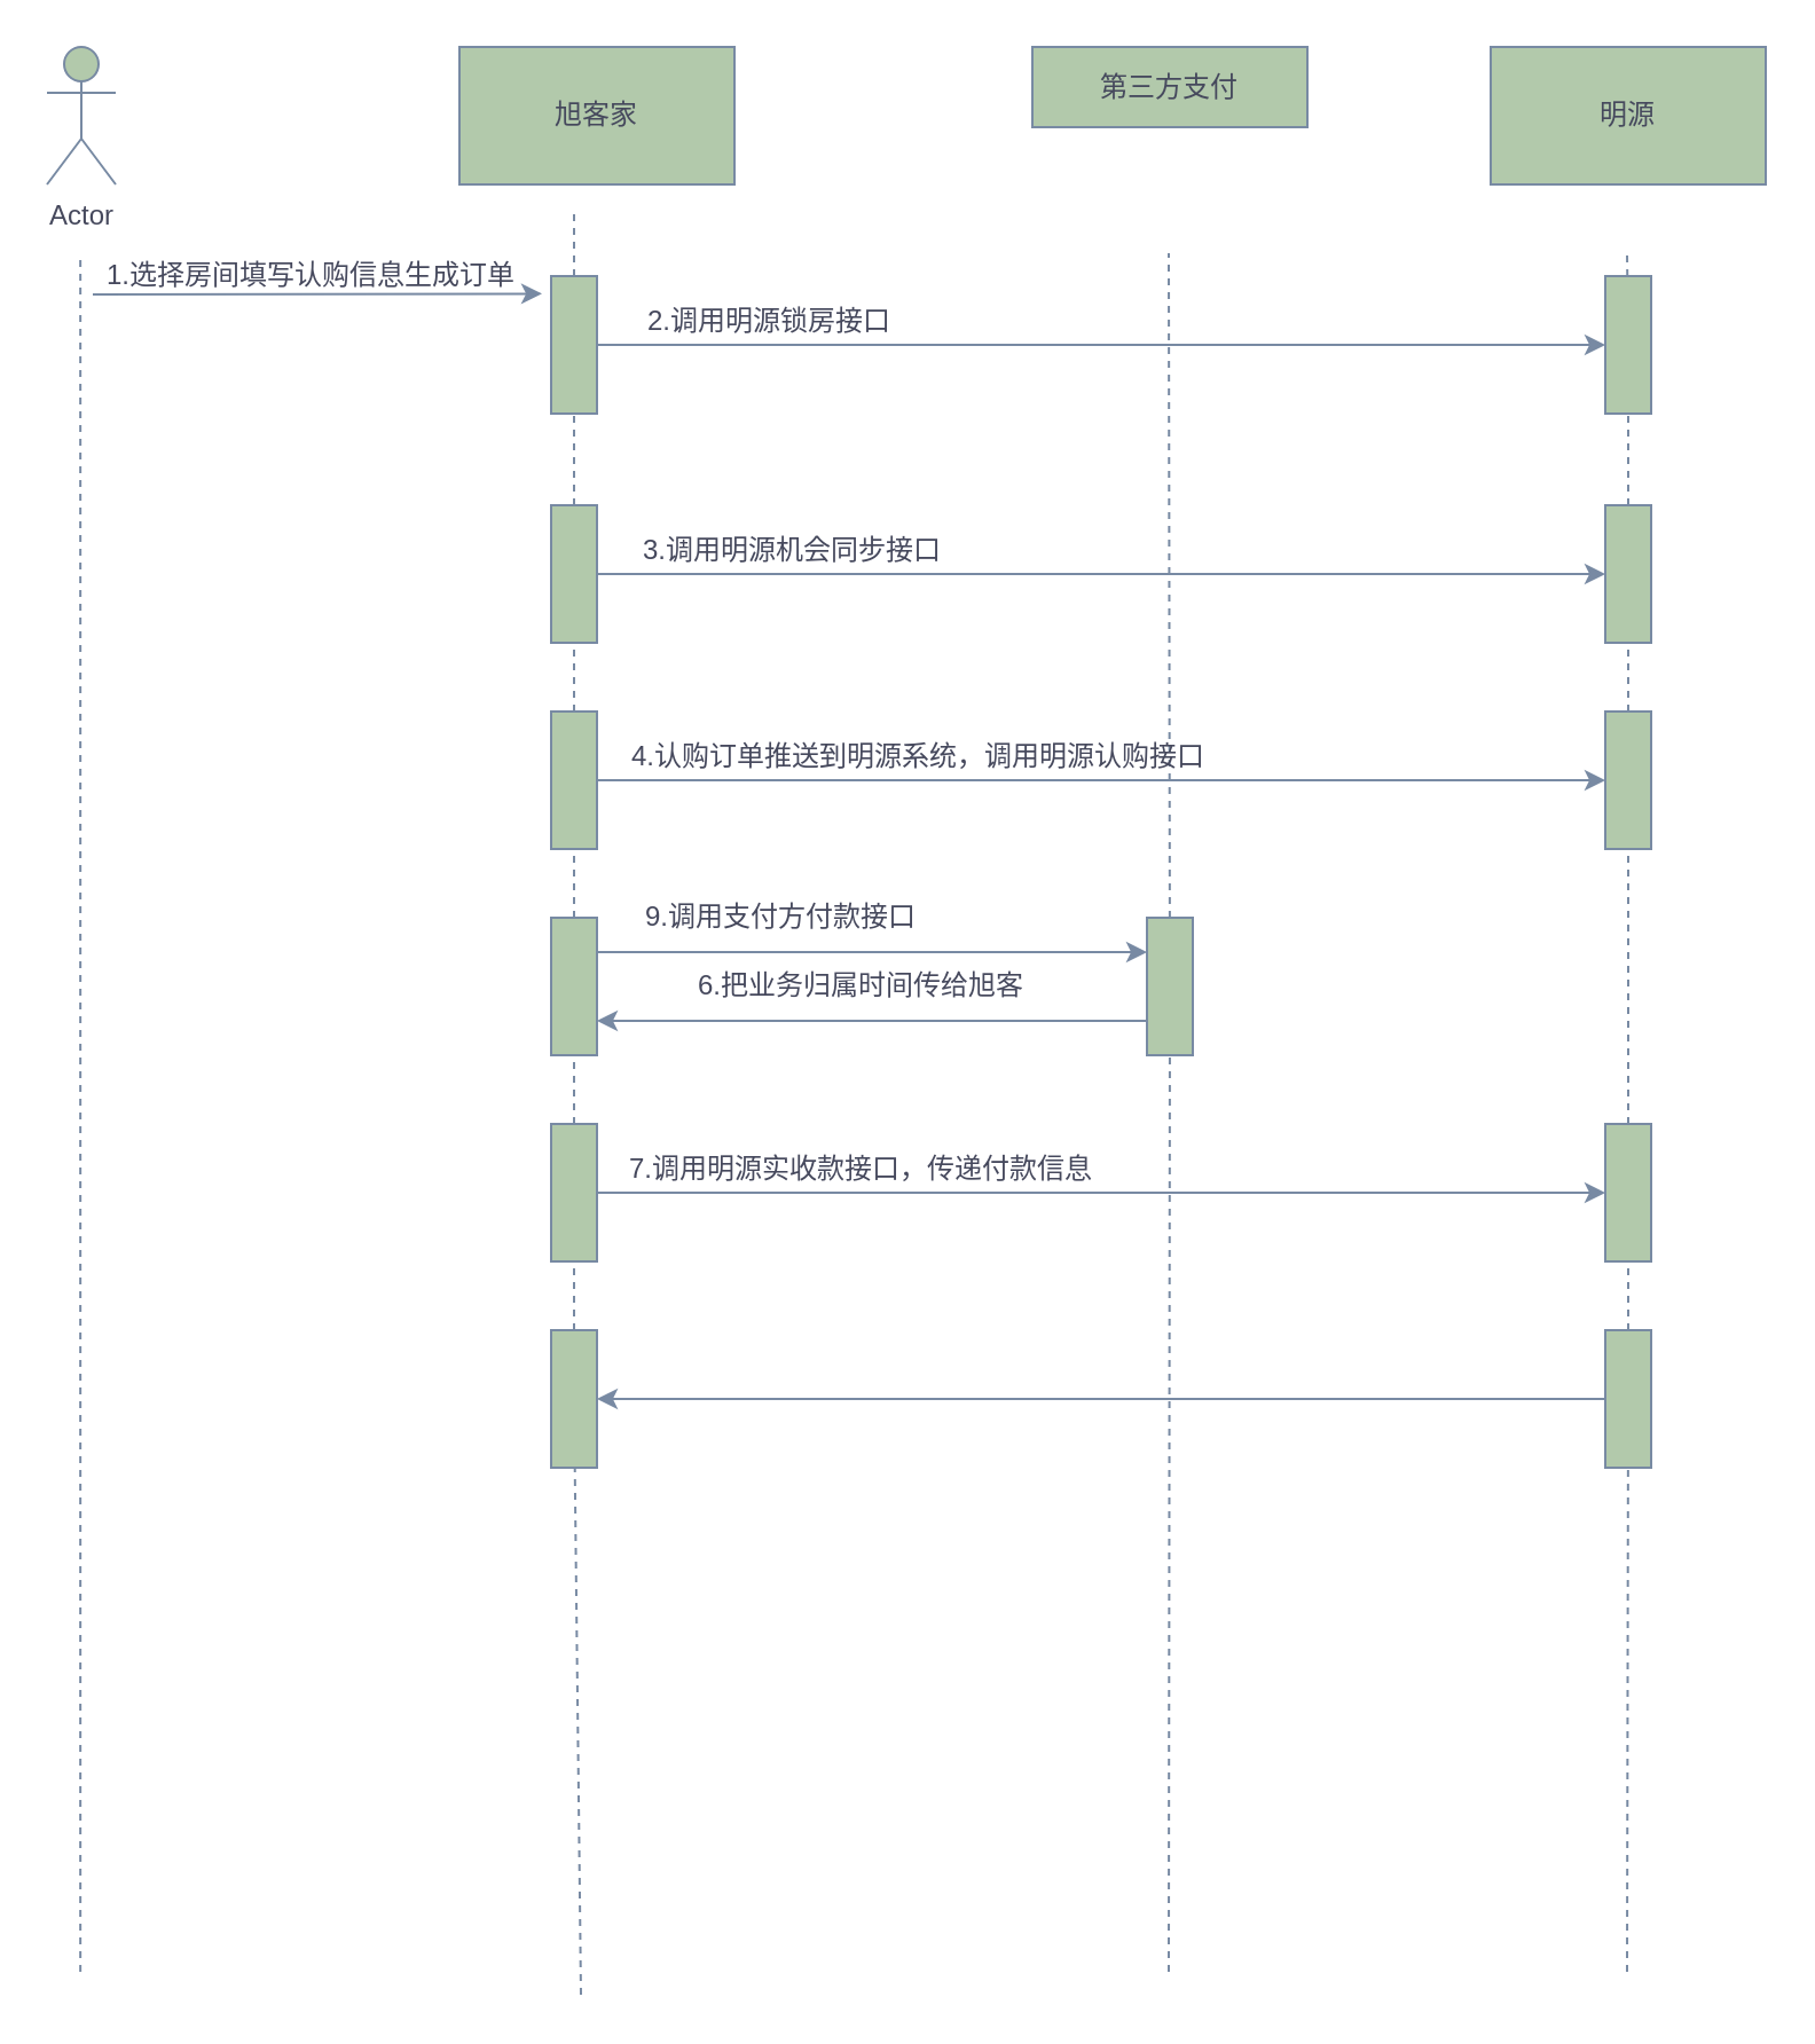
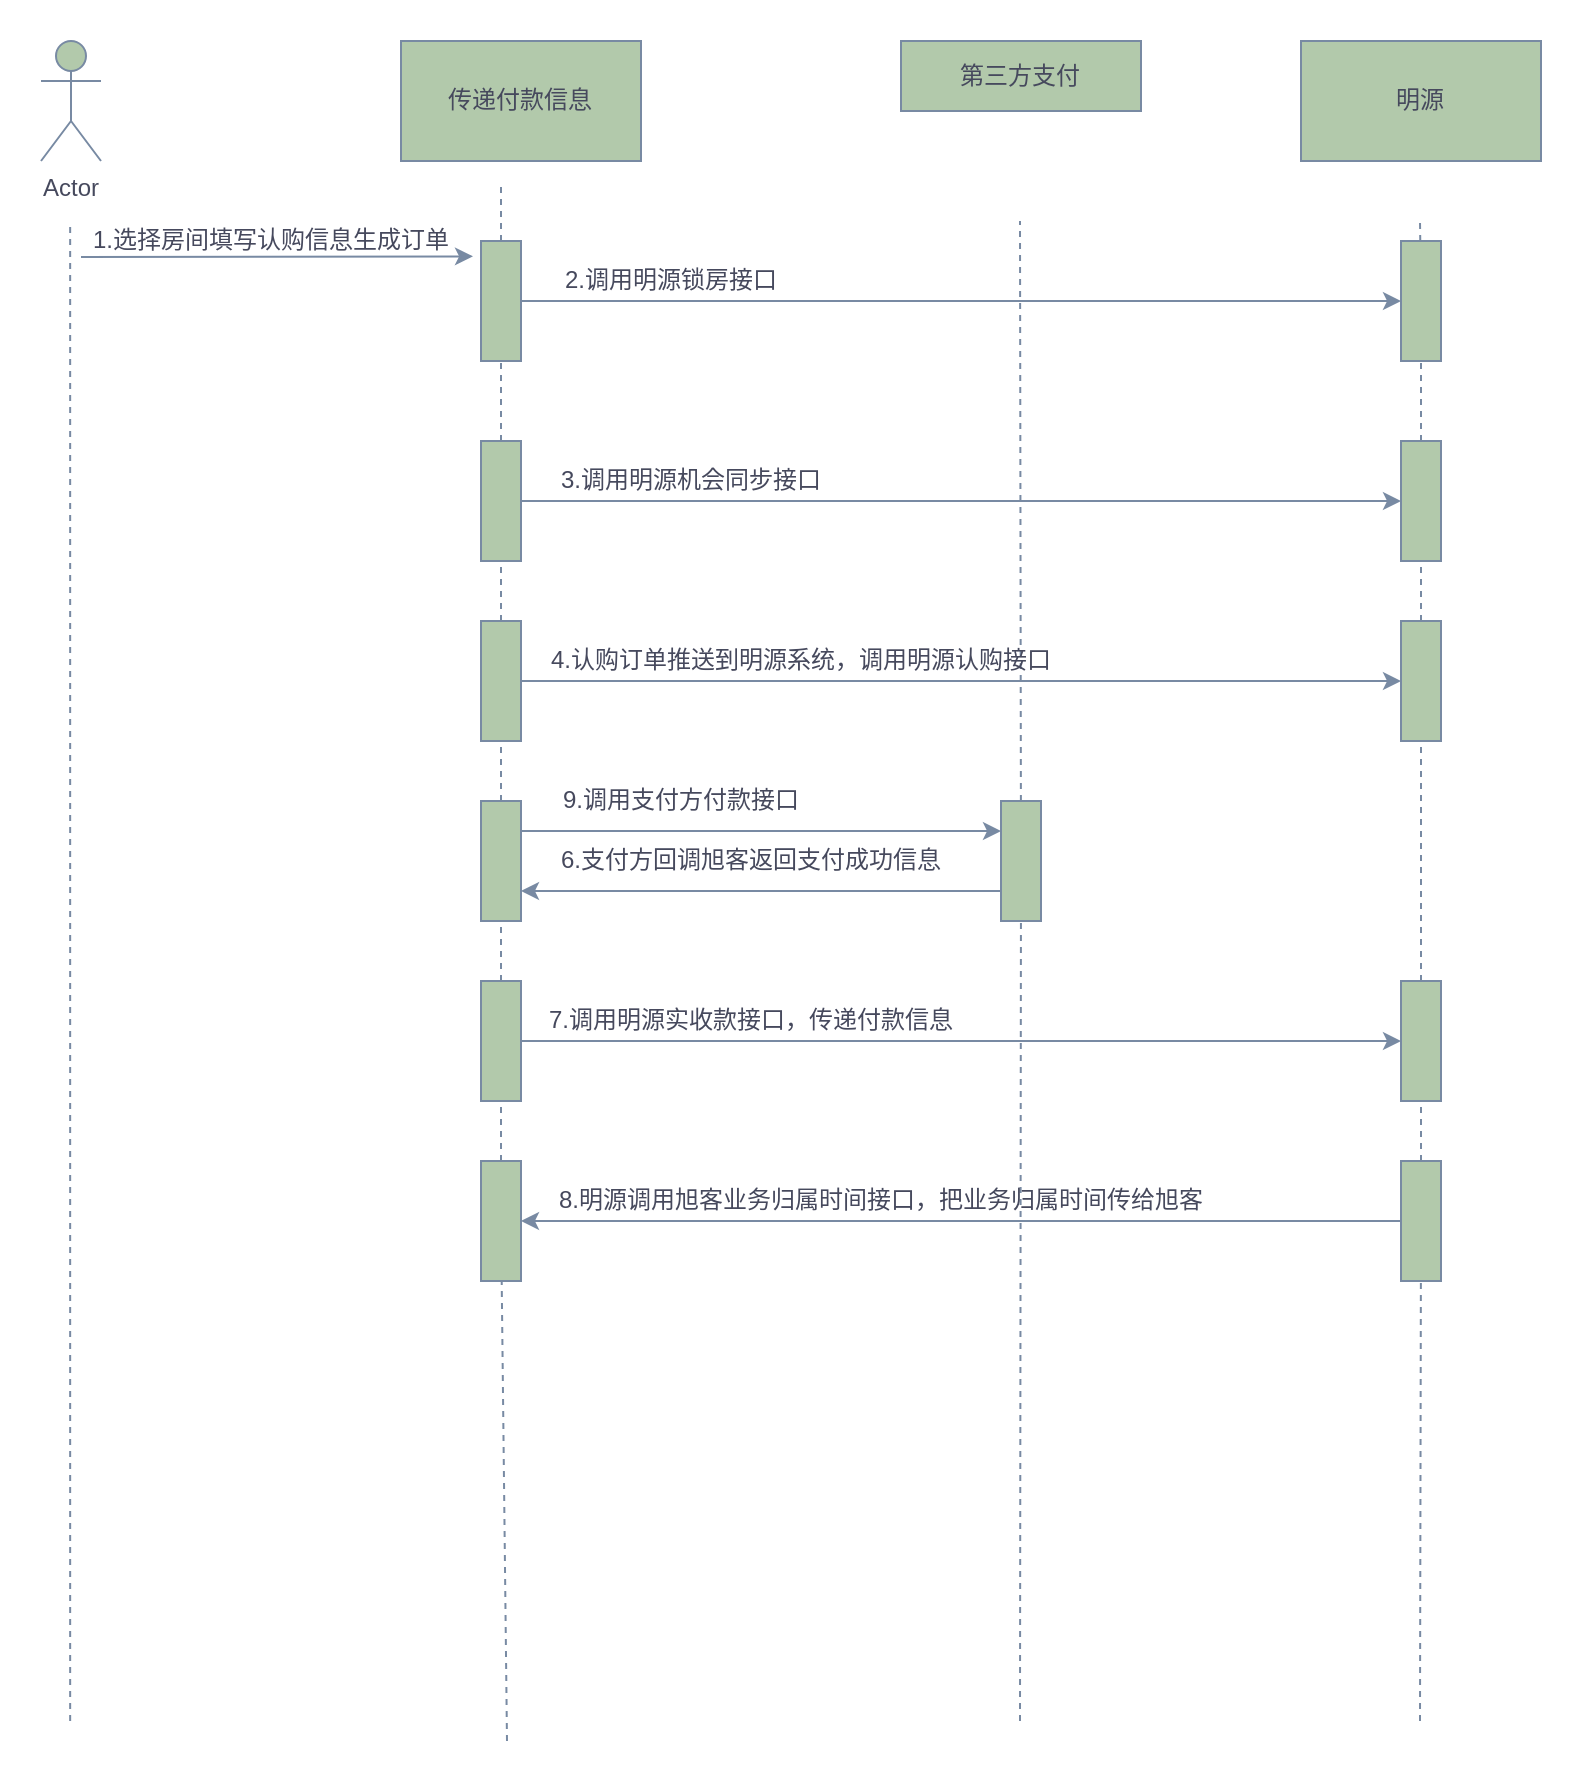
- <mxCell id="2" value="旭客家" style="rounded=0;whiteSpace=wrap;html=1;fillColor=#B2C9AB;strokeColor=#788AA3;fontColor=#46495D;" parent="1" vertex="1"><mxGeometry x="200" y="20" width="120" height="60" as="geometry" /></mxCell>
+ <mxCell id="2" value="传递付款信息" style="rounded=0;whiteSpace=wrap;html=1;fillColor=#B2C9AB;strokeColor=#788AA3;fontColor=#46495D;" parent="1" vertex="1"><mxGeometry x="200" y="20" width="120" height="60" as="geometry" /></mxCell>
- <mxCell id="31" value="6.把业务归属时间传给旭客" style="text;html=1;align=center;verticalAlign=middle;resizable=0;points=[];autosize=1;fontColor=#46495D;" parent="1" vertex="1"><mxGeometry x="270" y="420" width="210" height="20" as="geometry" /></mxCell>
+ <mxCell id="31" value="6.支付方回调旭客返回支付成功信息" style="text;html=1;align=center;verticalAlign=middle;resizable=0;points=[];autosize=1;fontColor=#46495D;" parent="1" vertex="1"><mxGeometry x="270" y="420" width="210" height="20" as="geometry" /></mxCell>
+ <mxCell id="43" value="8.明源调用旭客业务归属时间接口，把业务归属时间传给旭客" style="text;html=1;align=center;verticalAlign=middle;resizable=0;points=[];autosize=1;fontColor=#46495D;" parent="1" vertex="1"><mxGeometry x="270" y="590" width="340" height="20" as="geometry" /></mxCell>
